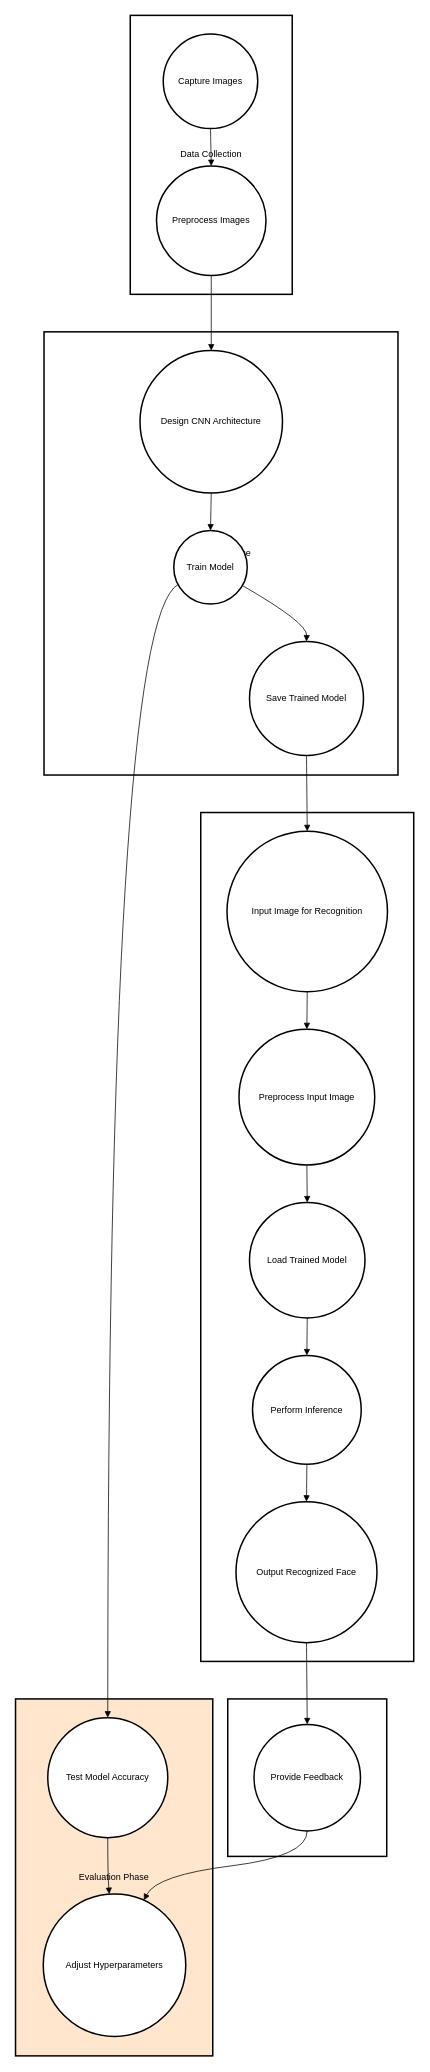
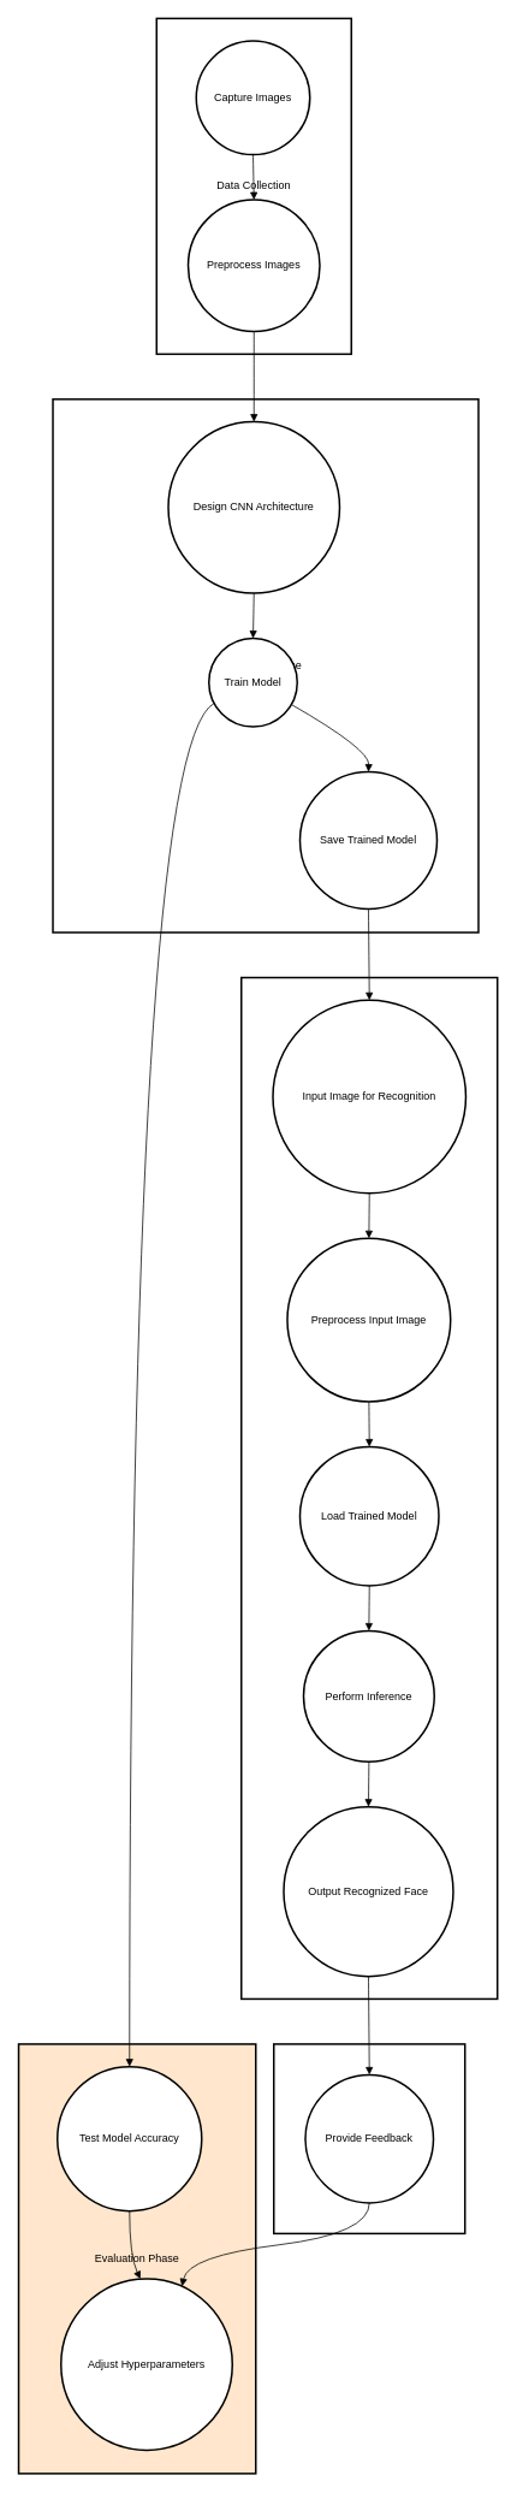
- <mxCell id="18" value="Adjust Hyperparameters" style="ellipse;aspect=fixed;strokeWidth=2;whiteSpace=wrap;" vertex="1" parent="1"><mxGeometry x="57" y="2525" width="190" height="190" as="geometry" /></mxCell>
+ <mxCell id="18" value="Adjust Hyperparameters" style="ellipse;aspect=fixed;strokeWidth=2;whiteSpace=wrap;" vertex="1" parent="1"><mxGeometry x="67" y="2525" width="190" height="190" as="geometry" /></mxCell>
